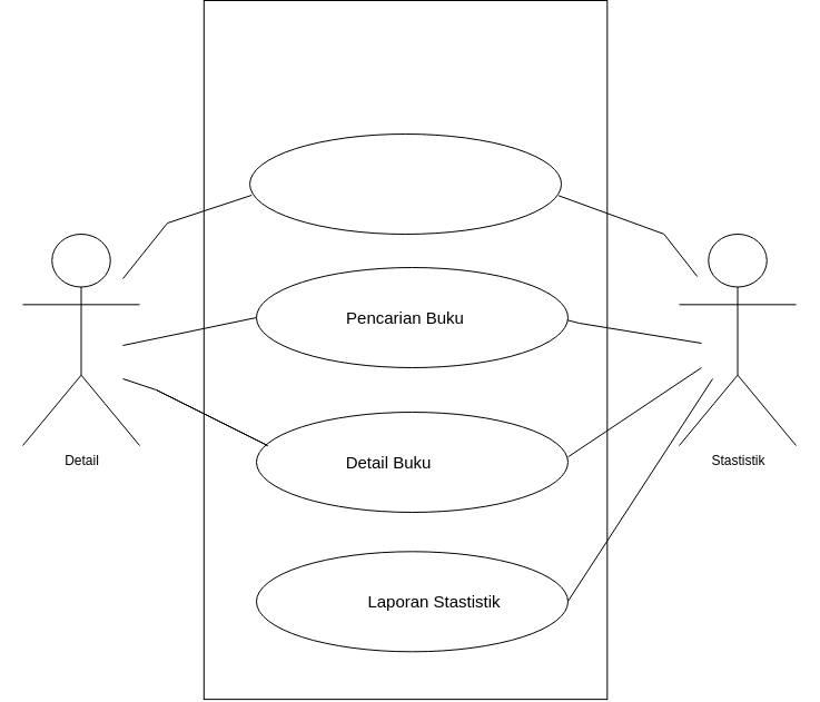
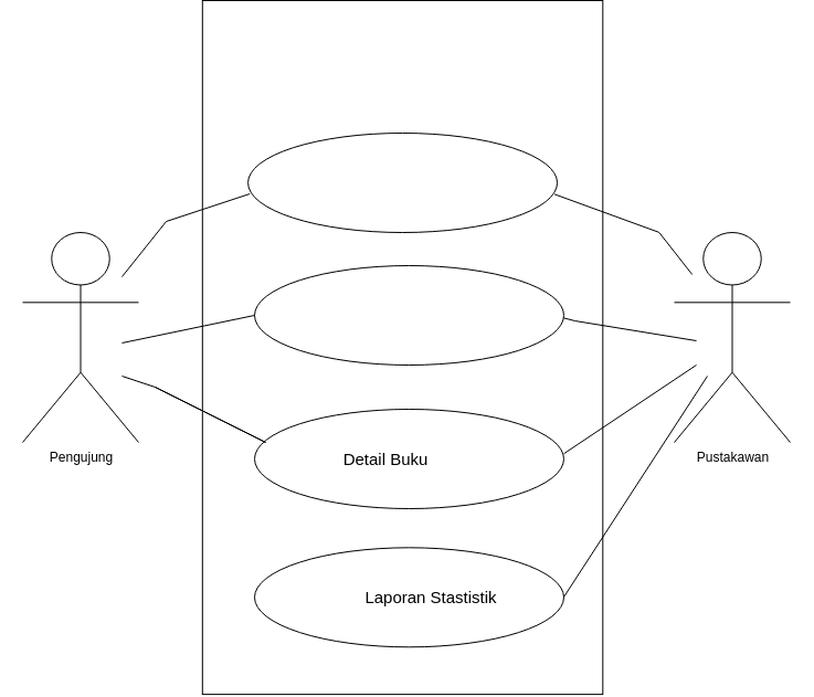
- <mxCell id="8" value="Pencarian Buku" style="text;html=1;strokeColor=none;fillColor=none;align=center;verticalAlign=middle;whiteSpace=wrap;rounded=0;fontSize=15;" vertex="1" parent="1"><mxGeometry x="304.06" y="170" width="120" height="30" as="geometry" /></mxCell>
- <mxCell id="11" value="Detail" style="shape=umlActor;verticalLabelPosition=bottom;verticalAlign=top;html=1;outlineConnect=0;" vertex="1" parent="1"><mxGeometry x="20" y="110" width="105" height="190" as="geometry" /></mxCell>
+ <mxCell id="11" value="Pengujung" style="shape=umlActor;verticalLabelPosition=bottom;verticalAlign=top;html=1;outlineConnect=0;" vertex="1" parent="1"><mxGeometry x="20" y="110" width="105" height="190" as="geometry" /></mxCell>
- <mxCell id="3" value="Stastistik" style="shape=umlActor;verticalLabelPosition=bottom;verticalAlign=top;html=1;outlineConnect=0;" vertex="1" parent="1"><mxGeometry x="610" y="110" width="105" height="190" as="geometry" /></mxCell>
+ <mxCell id="3" value="Pustakawan" style="shape=umlActor;verticalLabelPosition=bottom;verticalAlign=top;html=1;outlineConnect=0;" vertex="1" parent="1"><mxGeometry x="610" y="110" width="105" height="190" as="geometry" /></mxCell>
